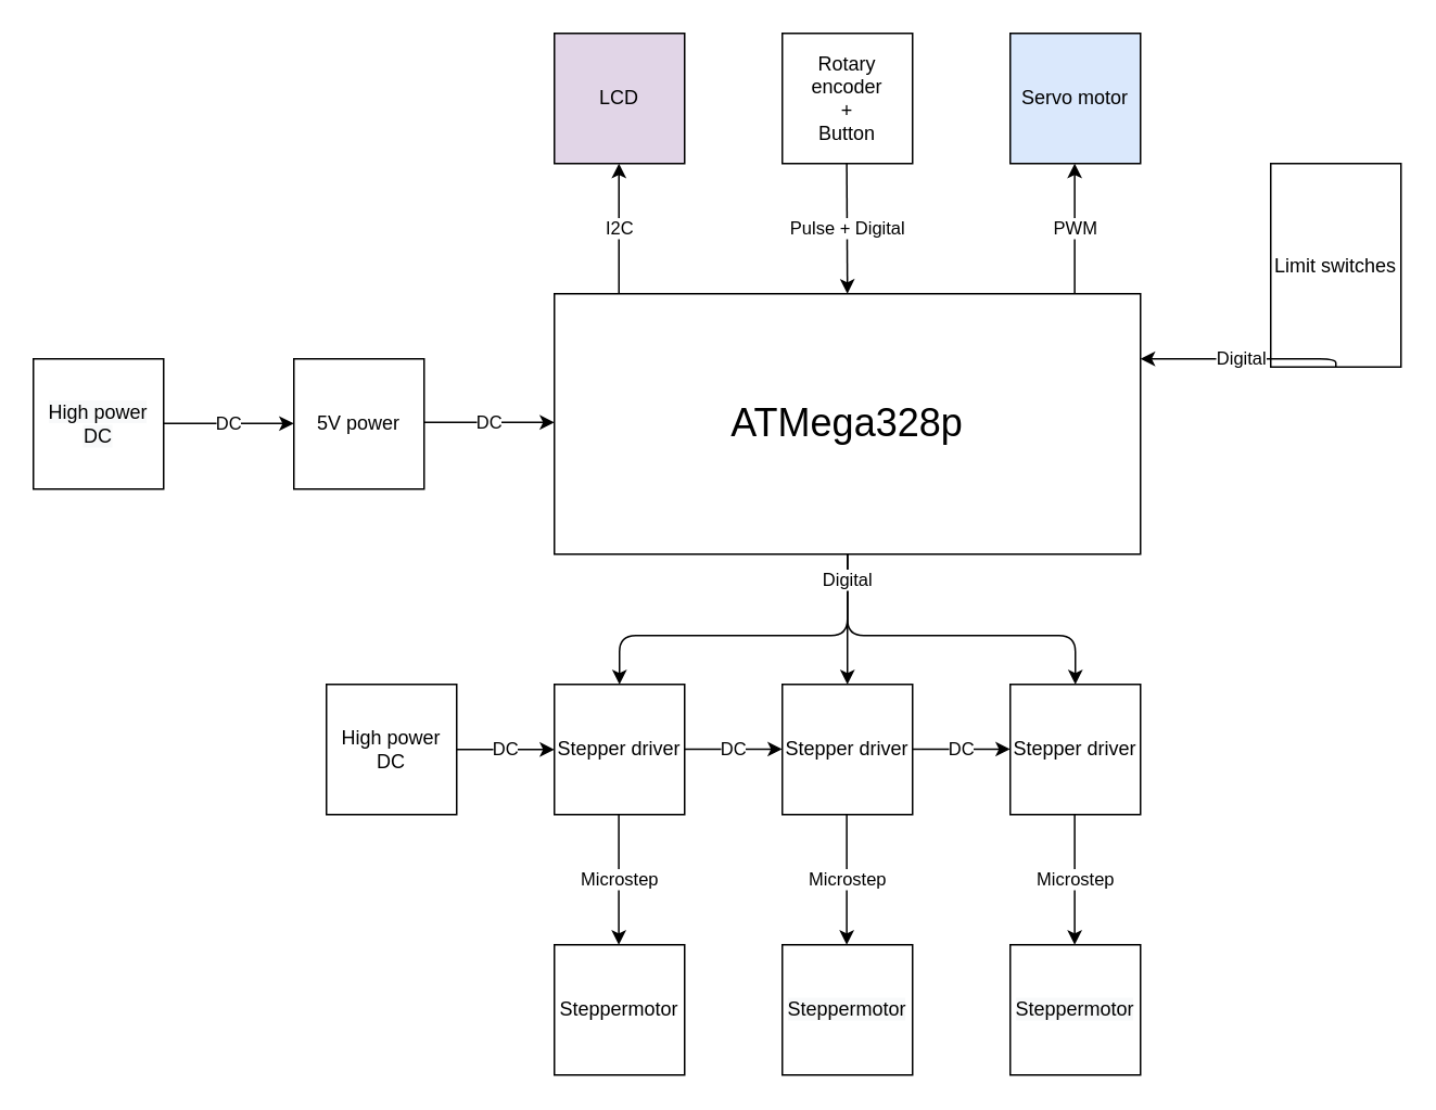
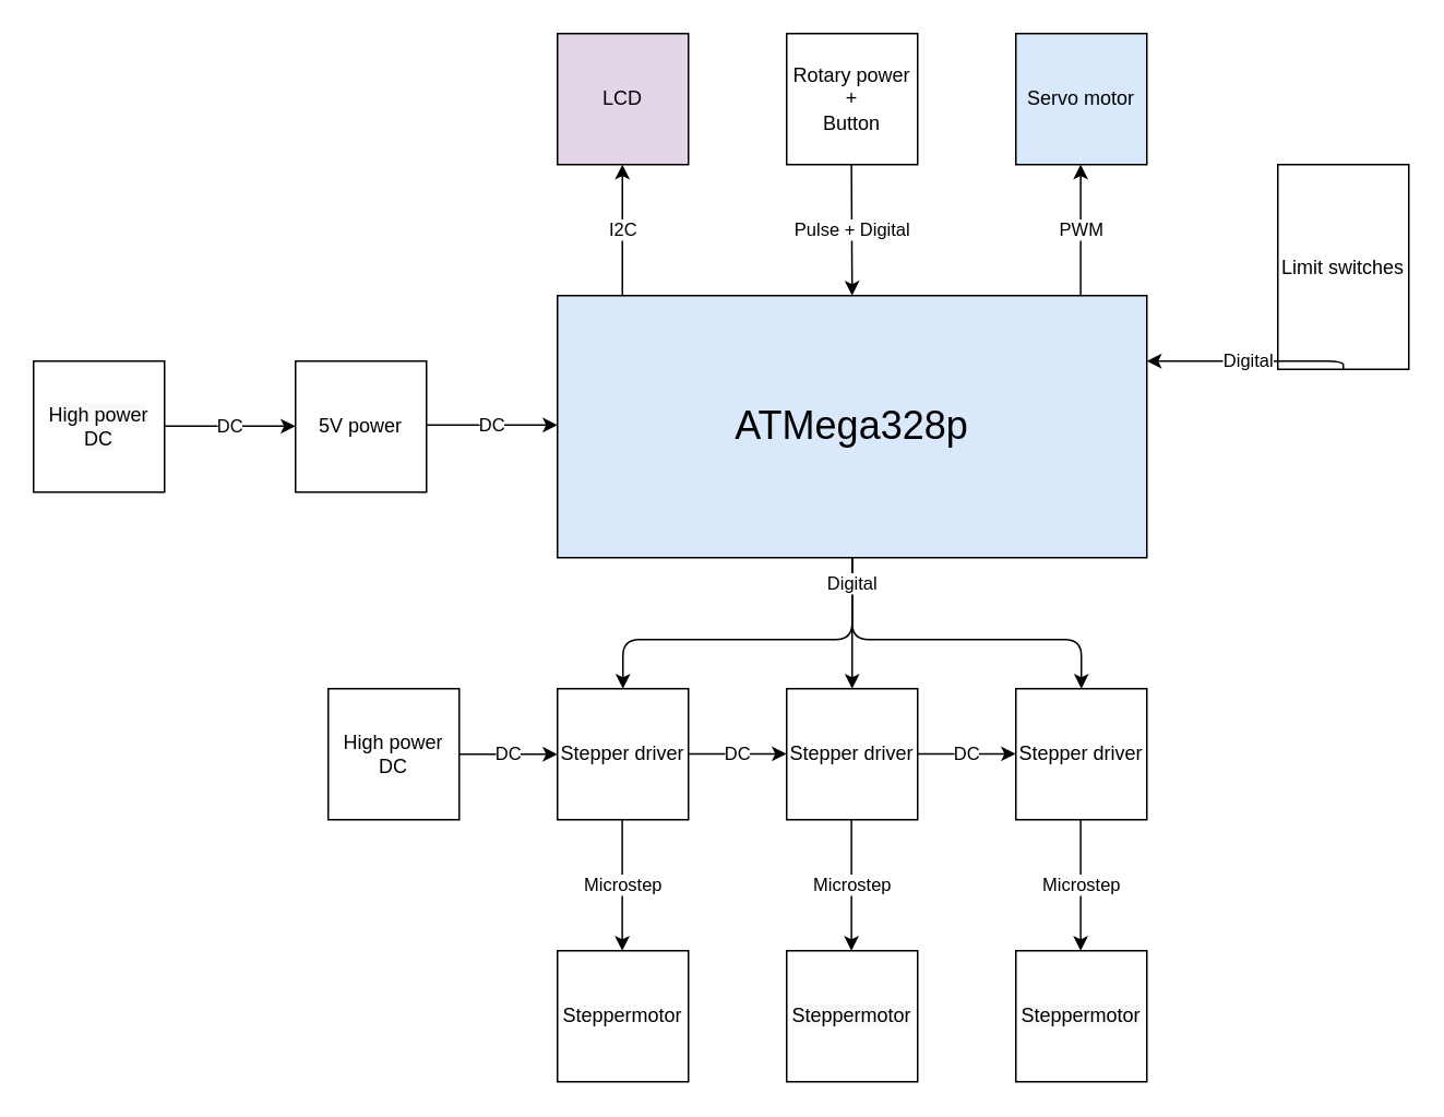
- <mxCell id="4" value="Rotary encoder&lt;br&gt;+&lt;br&gt;Button" style="whiteSpace=wrap;html=1;aspect=fixed;" parent="1" vertex="1"><mxGeometry x="480" y="20" width="80" height="80" as="geometry" /></mxCell>
+ <mxCell id="4" value="Rotary power&lt;br&gt;+&lt;br&gt;Button" style="whiteSpace=wrap;html=1;aspect=fixed;" parent="1" vertex="1"><mxGeometry x="480" y="20" width="80" height="80" as="geometry" /></mxCell>
- <mxCell id="2" value="ATMega328p" style="rounded=0;whiteSpace=wrap;html=1;fontSize=24;" parent="1" vertex="1"><mxGeometry x="340" y="180" width="360" height="160" as="geometry" /></mxCell>
+ <mxCell id="2" value="ATMega328p" style="rounded=0;whiteSpace=wrap;html=1;fontSize=24;fillColor=#dae8fc;" parent="1" vertex="1"><mxGeometry x="340" y="180" width="360" height="160" as="geometry" /></mxCell>
